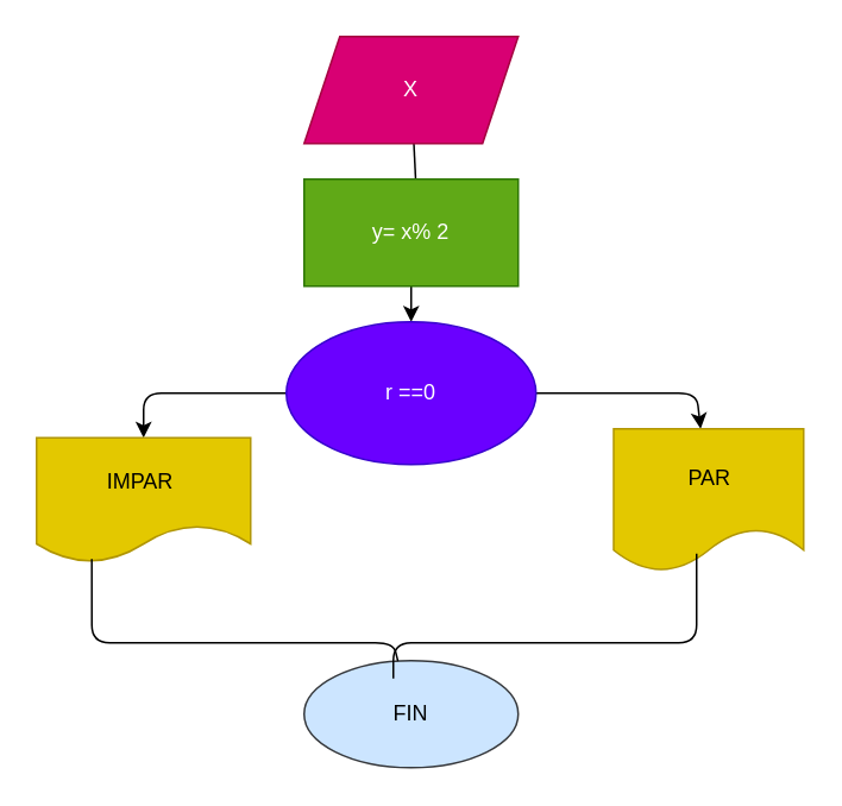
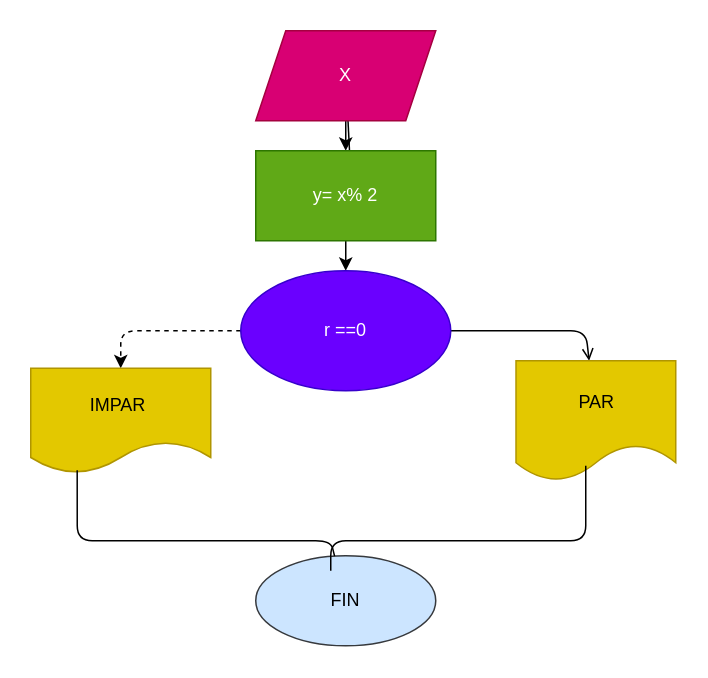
+ <mxCell id="3" value="" style="edgeStyle=none;html=1;" edge="1" parent="1" source="4" target="6"><mxGeometry relative="1" as="geometry" /></mxCell>
- <mxCell id="8" value="" style="edgeStyle=none;html=1;" edge="1" parent="1" source="9" target="11"><mxGeometry relative="1" as="geometry"><Array as="points"><mxPoint x="80" y="220" /></Array></mxGeometry></mxCell>
+ <mxCell id="8" value="" style="edgeStyle=none;html=1;dashed=1;" edge="1" parent="1" source="9" target="11"><mxGeometry relative="1" as="geometry"><Array as="points"><mxPoint x="80" y="220" /></Array></mxGeometry></mxCell>
- <mxCell id="7" value="" style="edgeStyle=none;html=1;" edge="1" parent="1" source="9" target="10"><mxGeometry relative="1" as="geometry"><Array as="points"><mxPoint x="390" y="220" /></Array></mxGeometry></mxCell>
+ <mxCell id="7" value="" style="edgeStyle=none;html=1;endArrow=open;" edge="1" parent="1" source="9" target="10"><mxGeometry relative="1" as="geometry"><Array as="points"><mxPoint x="390" y="220" /></Array></mxGeometry></mxCell>
